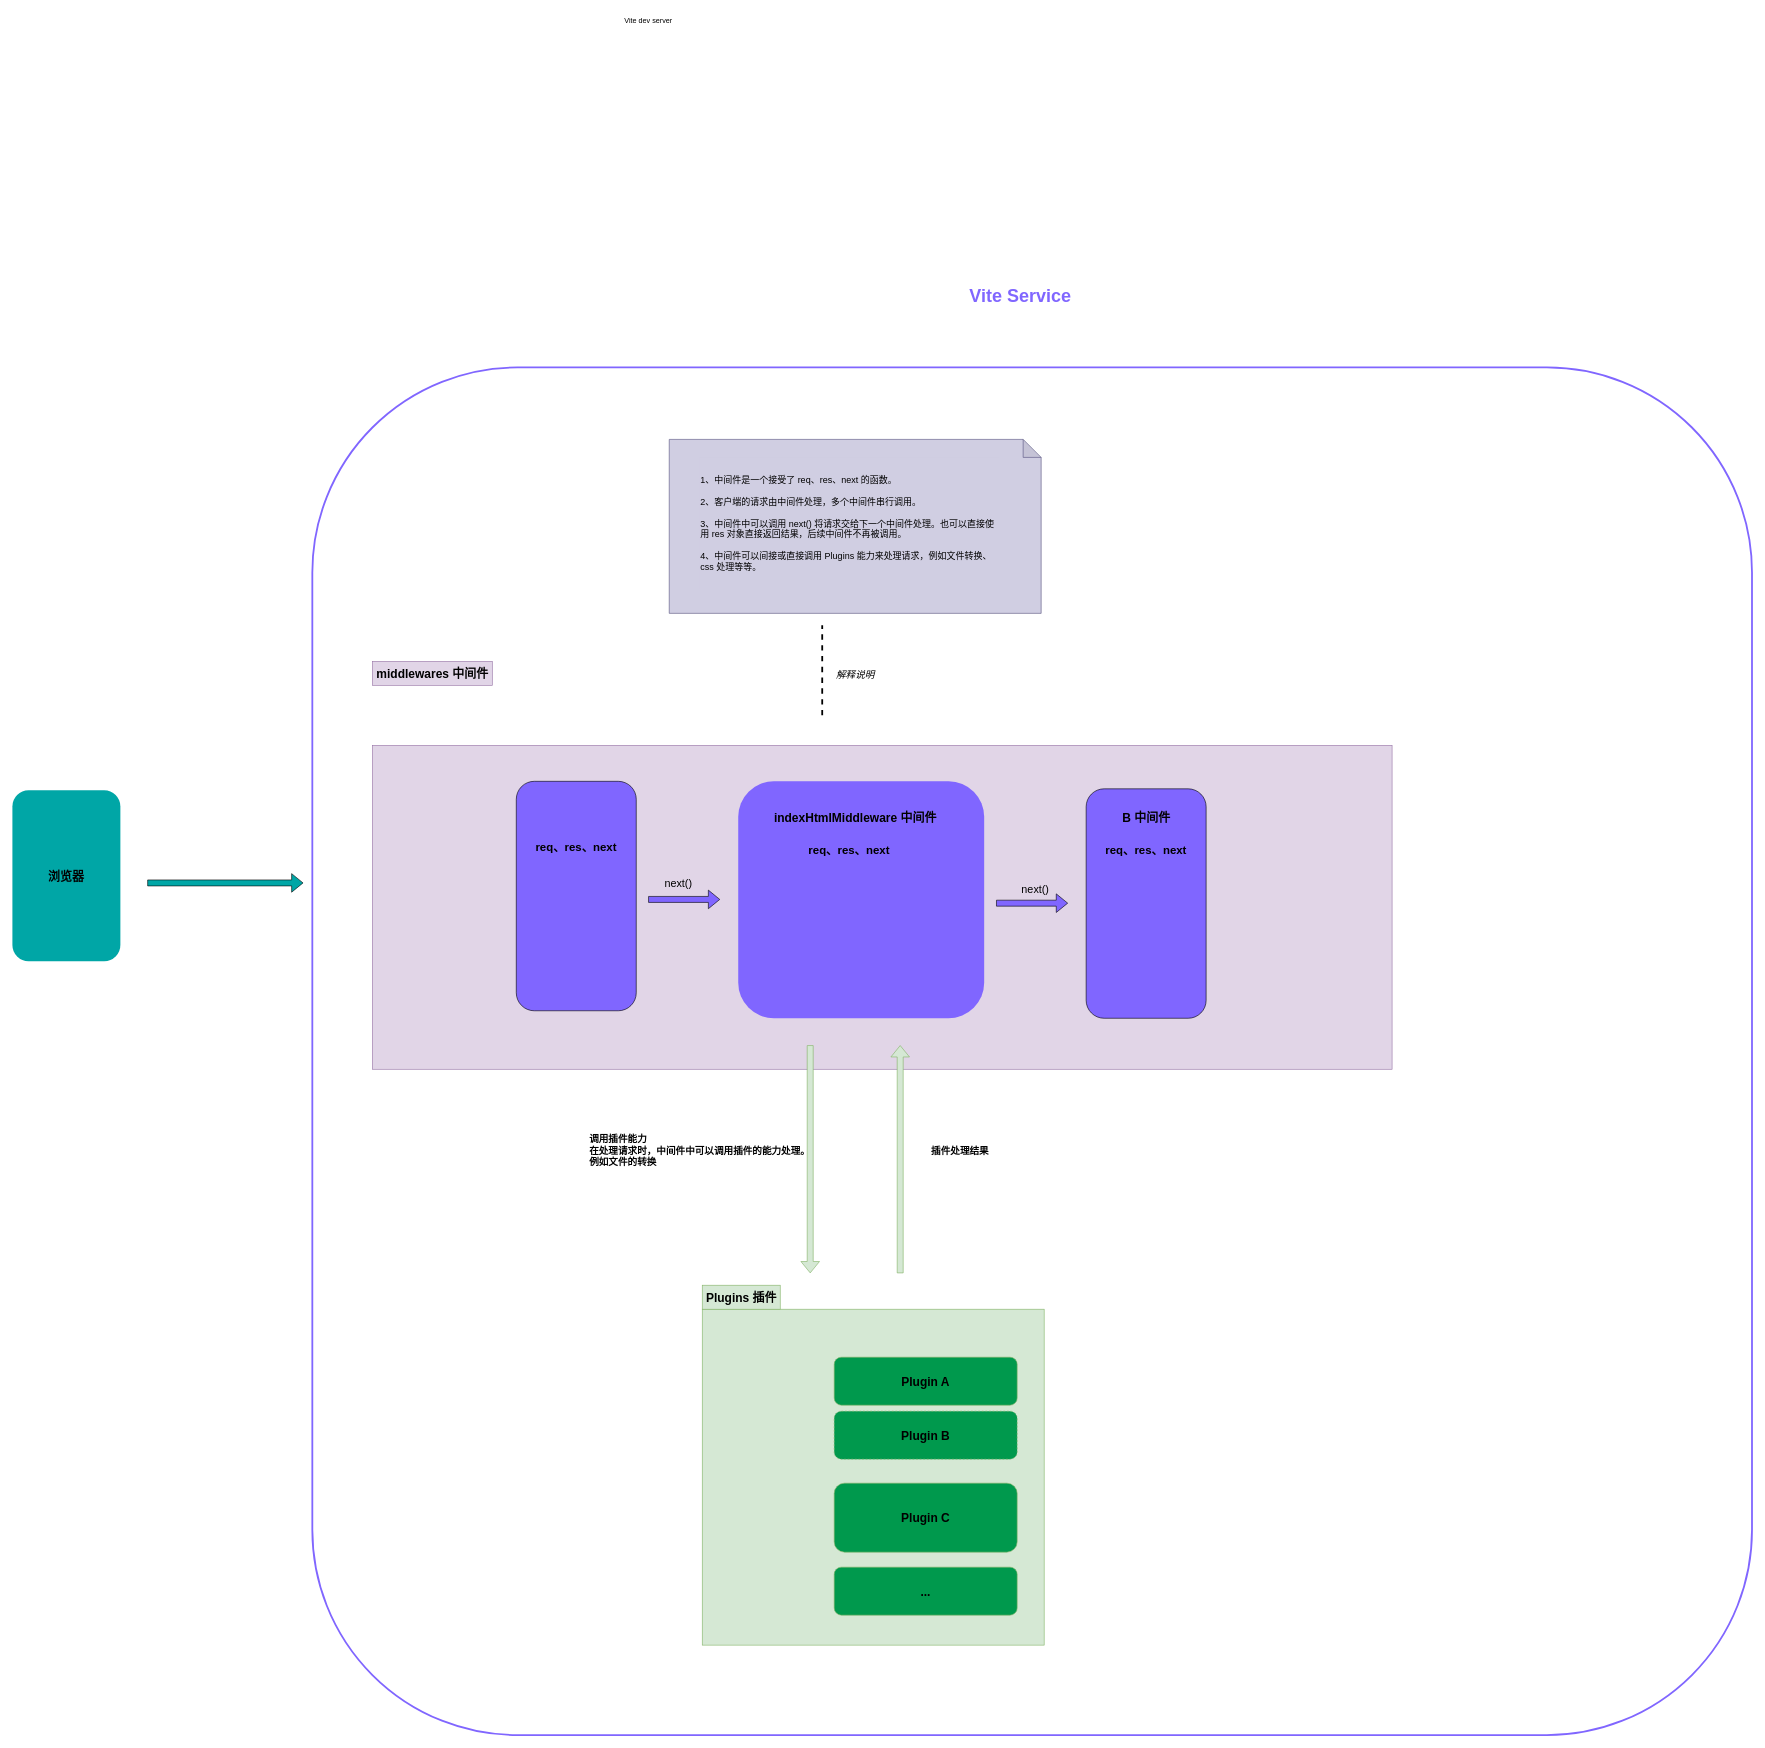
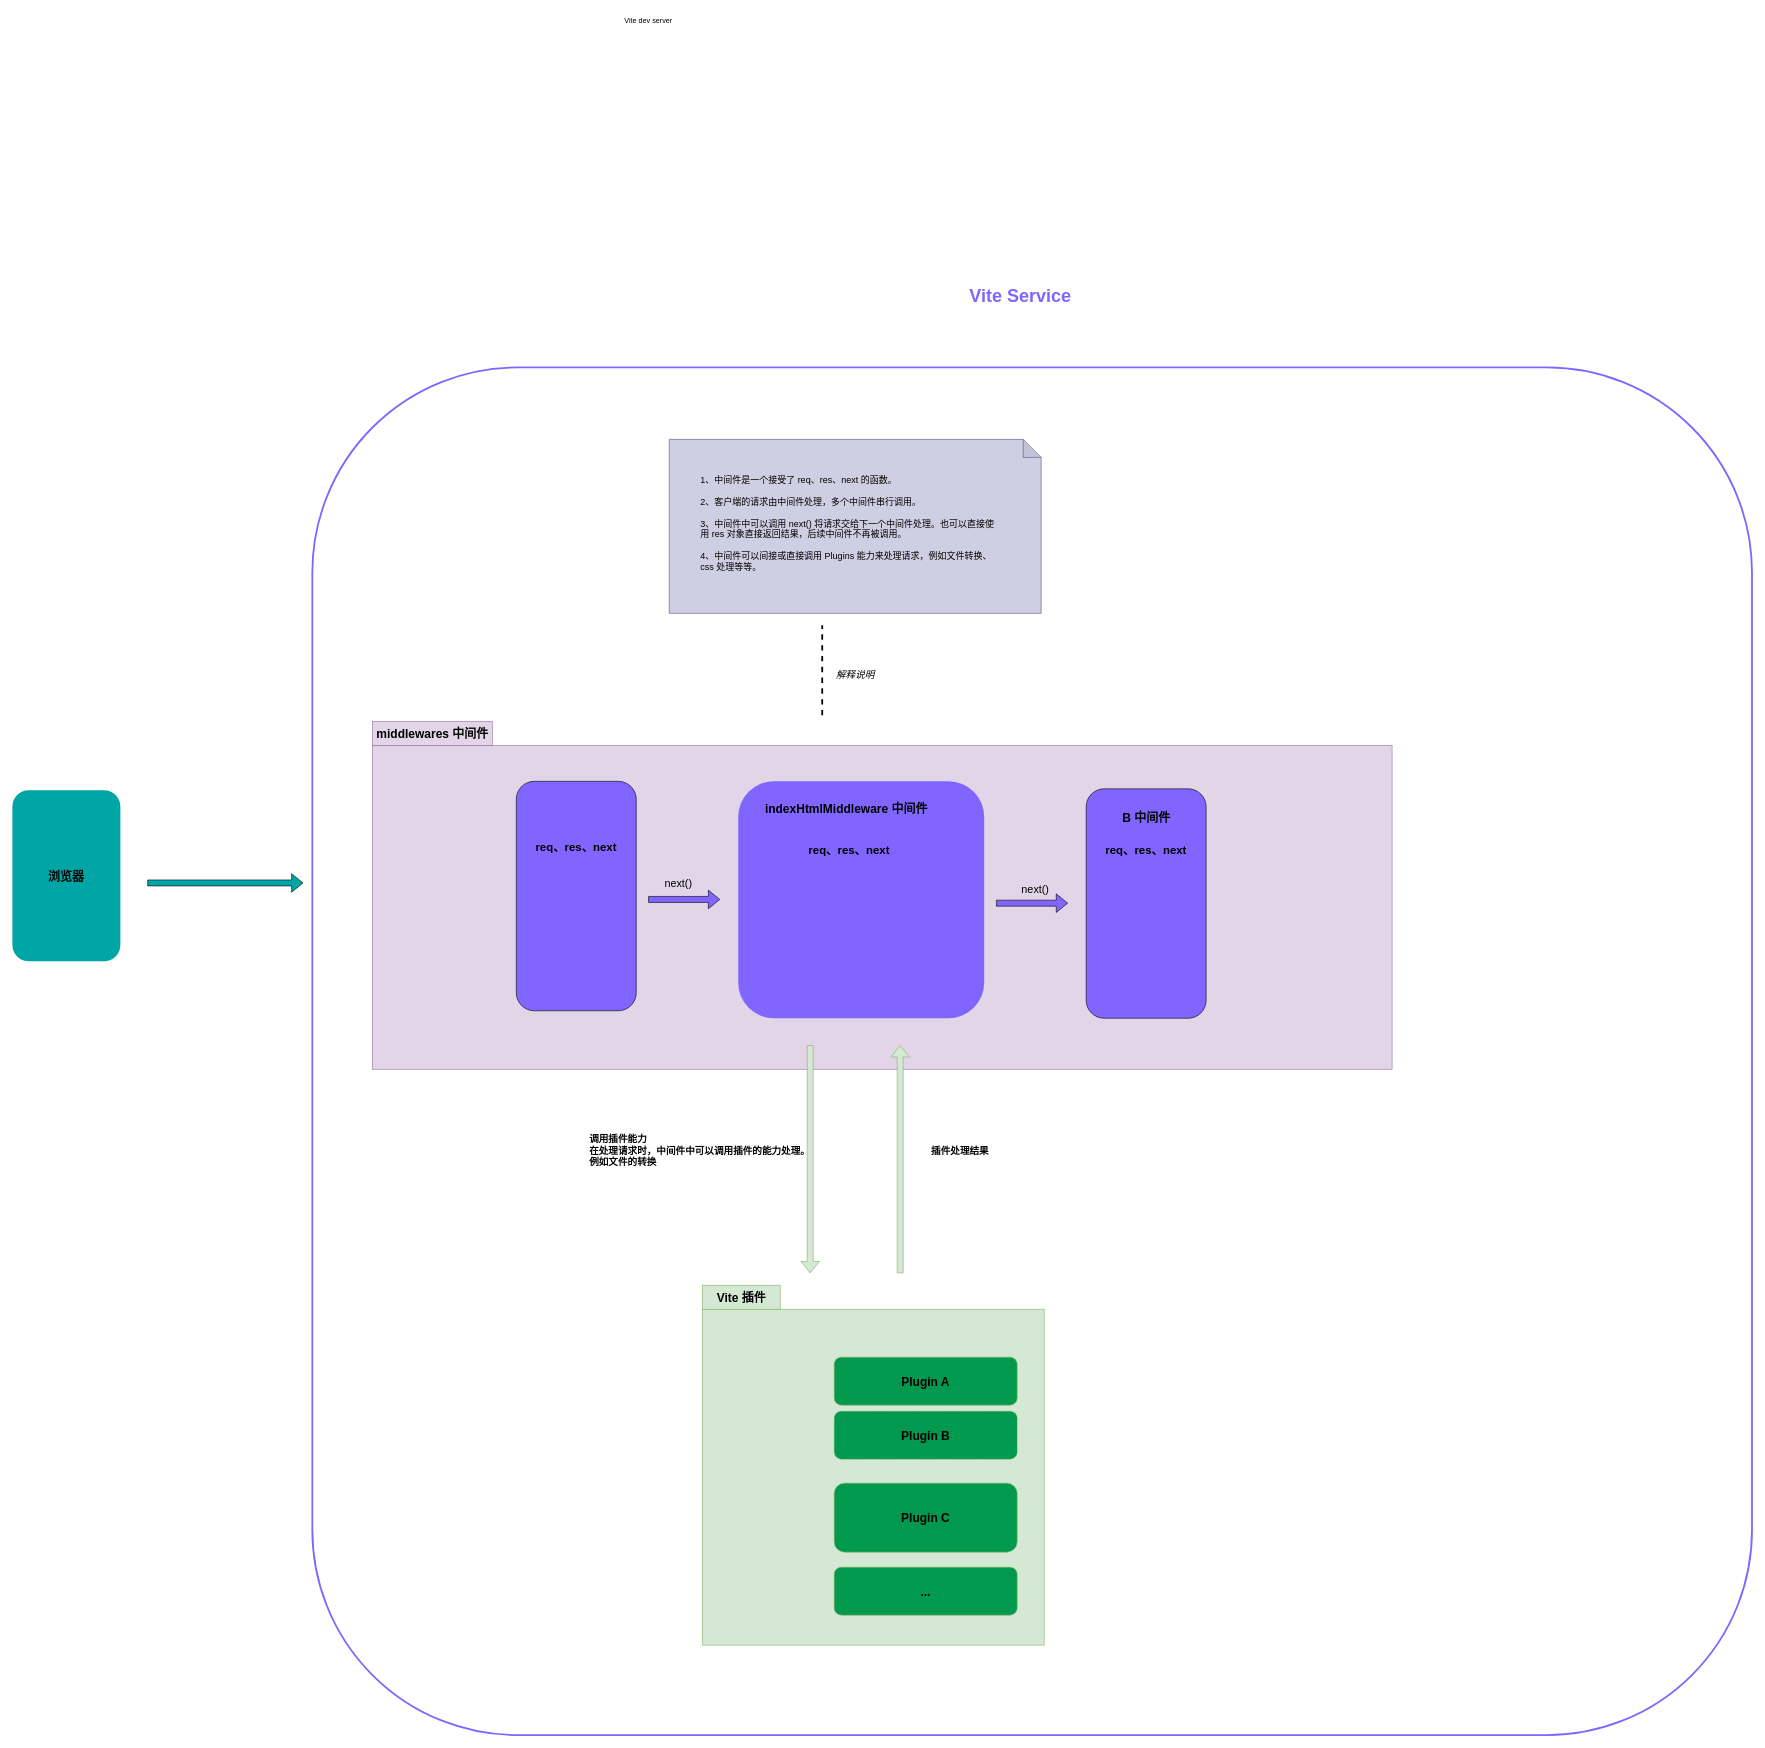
- <mxCell id="5" value="middlewares 中间件" style="text;html=1;align=center;verticalAlign=middle;resizable=0;points=[];autosize=1;strokeColor=#9673a6;fillColor=#e1d5e7;fontStyle=1;fontSize=20;" parent="1" vertex="1"><mxGeometry x="620" y="1102" width="200" height="40" as="geometry" /></mxCell>
+ <mxCell id="5" value="middlewares 中间件" style="text;html=1;align=center;verticalAlign=middle;resizable=0;points=[];autosize=1;strokeColor=#9673a6;fillColor=#e1d5e7;fontStyle=1;fontSize=20;" parent="1" vertex="1"><mxGeometry x="620" y="1202" width="200" height="40" as="geometry" /></mxCell>
- <mxCell id="10" value="indexHtmlMiddleware 中间件" style="text;html=1;align=center;verticalAlign=middle;resizable=0;points=[];autosize=1;strokeColor=none;fillColor=none;fontStyle=1;fontSize=20;" parent="1" vertex="1"><mxGeometry x="1285" y="1342" width="280" height="40" as="geometry" /></mxCell>
+ <mxCell id="10" value="indexHtmlMiddleware 中间件" style="text;html=1;align=center;verticalAlign=middle;resizable=0;points=[];autosize=1;strokeColor=none;fillColor=none;fontStyle=1;fontSize=20;" parent="1" vertex="1"><mxGeometry x="1270" y="1327" width="280" height="40" as="geometry" /></mxCell>
- <mxCell id="34" value="Plugins 插件" style="text;html=1;align=center;verticalAlign=middle;resizable=0;points=[];autosize=1;strokeColor=#82b366;fillColor=#d5e8d4;fontStyle=1;fontSize=20;" parent="1" vertex="1"><mxGeometry x="1170" y="2142" width="130" height="40" as="geometry" /></mxCell>
+ <mxCell id="34" value="Vite 插件" style="text;html=1;align=center;verticalAlign=middle;resizable=0;points=[];autosize=1;strokeColor=#82b366;fillColor=#d5e8d4;fontStyle=1;fontSize=20;" parent="1" vertex="1"><mxGeometry x="1170" y="2142" width="130" height="40" as="geometry" /></mxCell>
